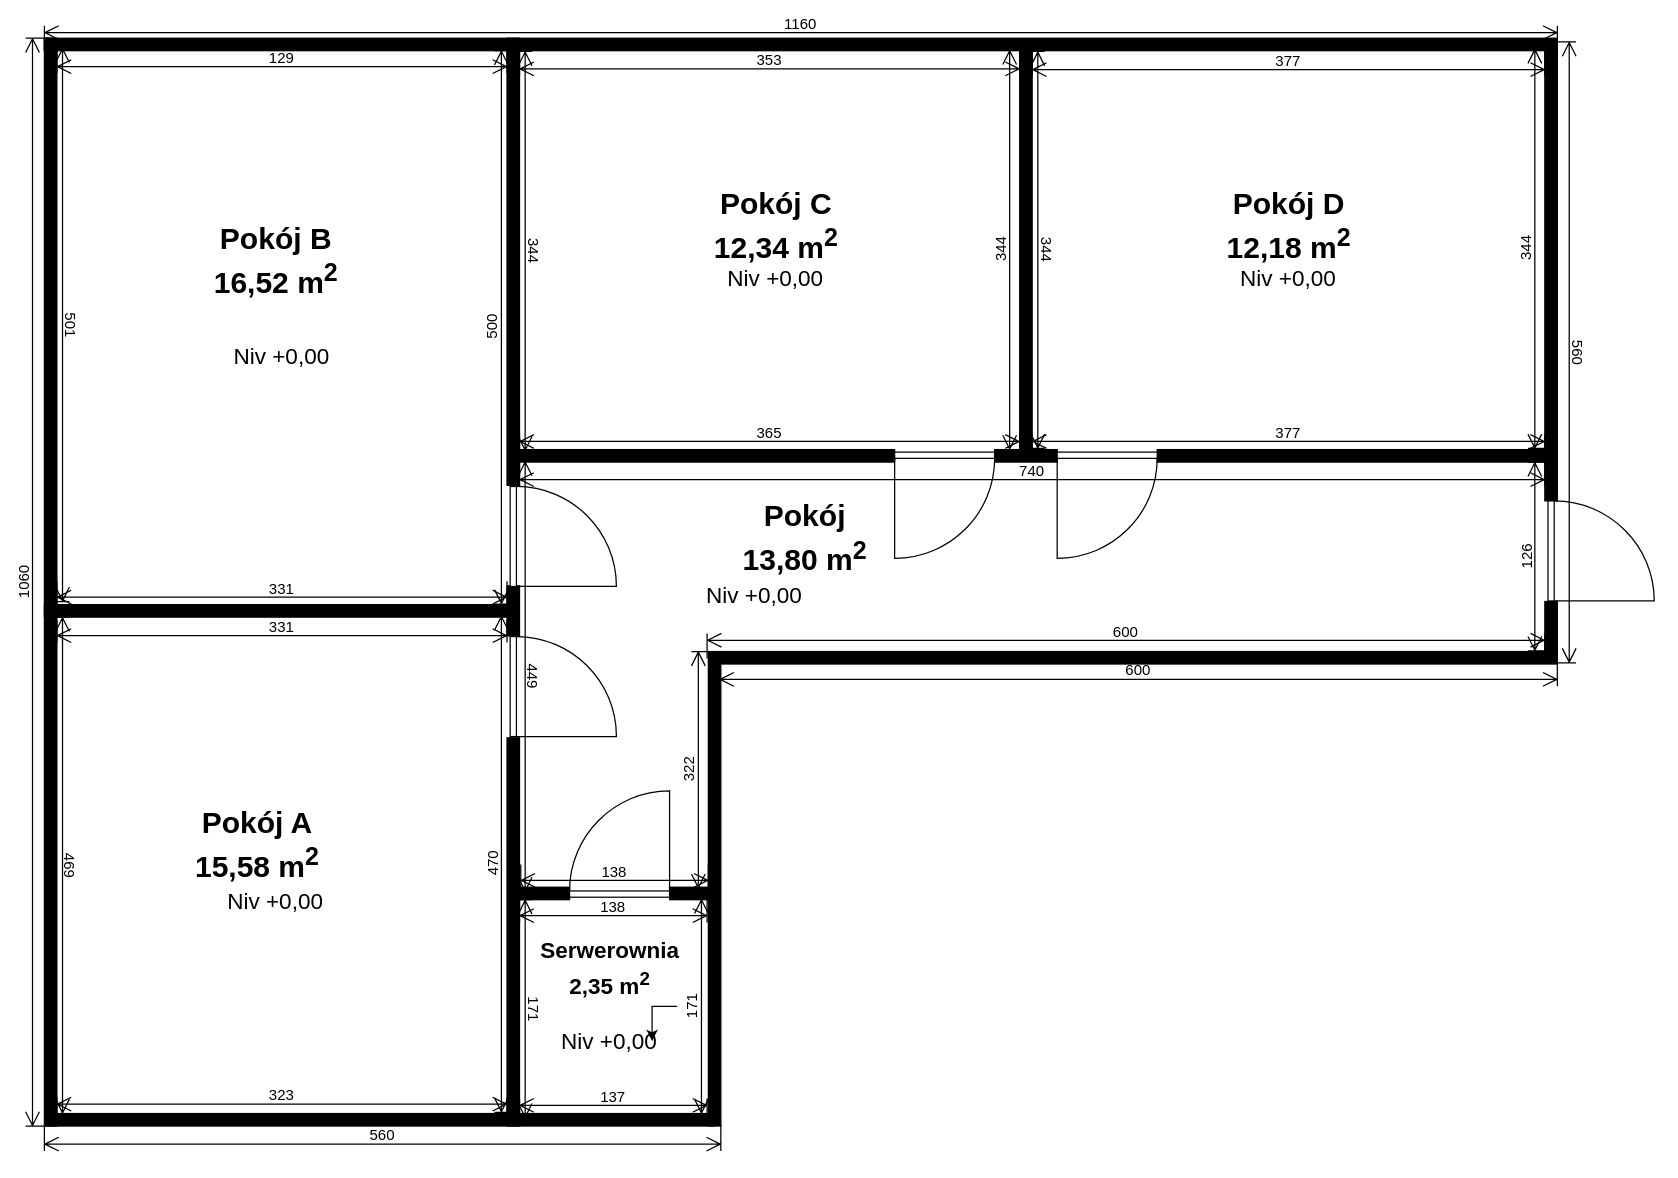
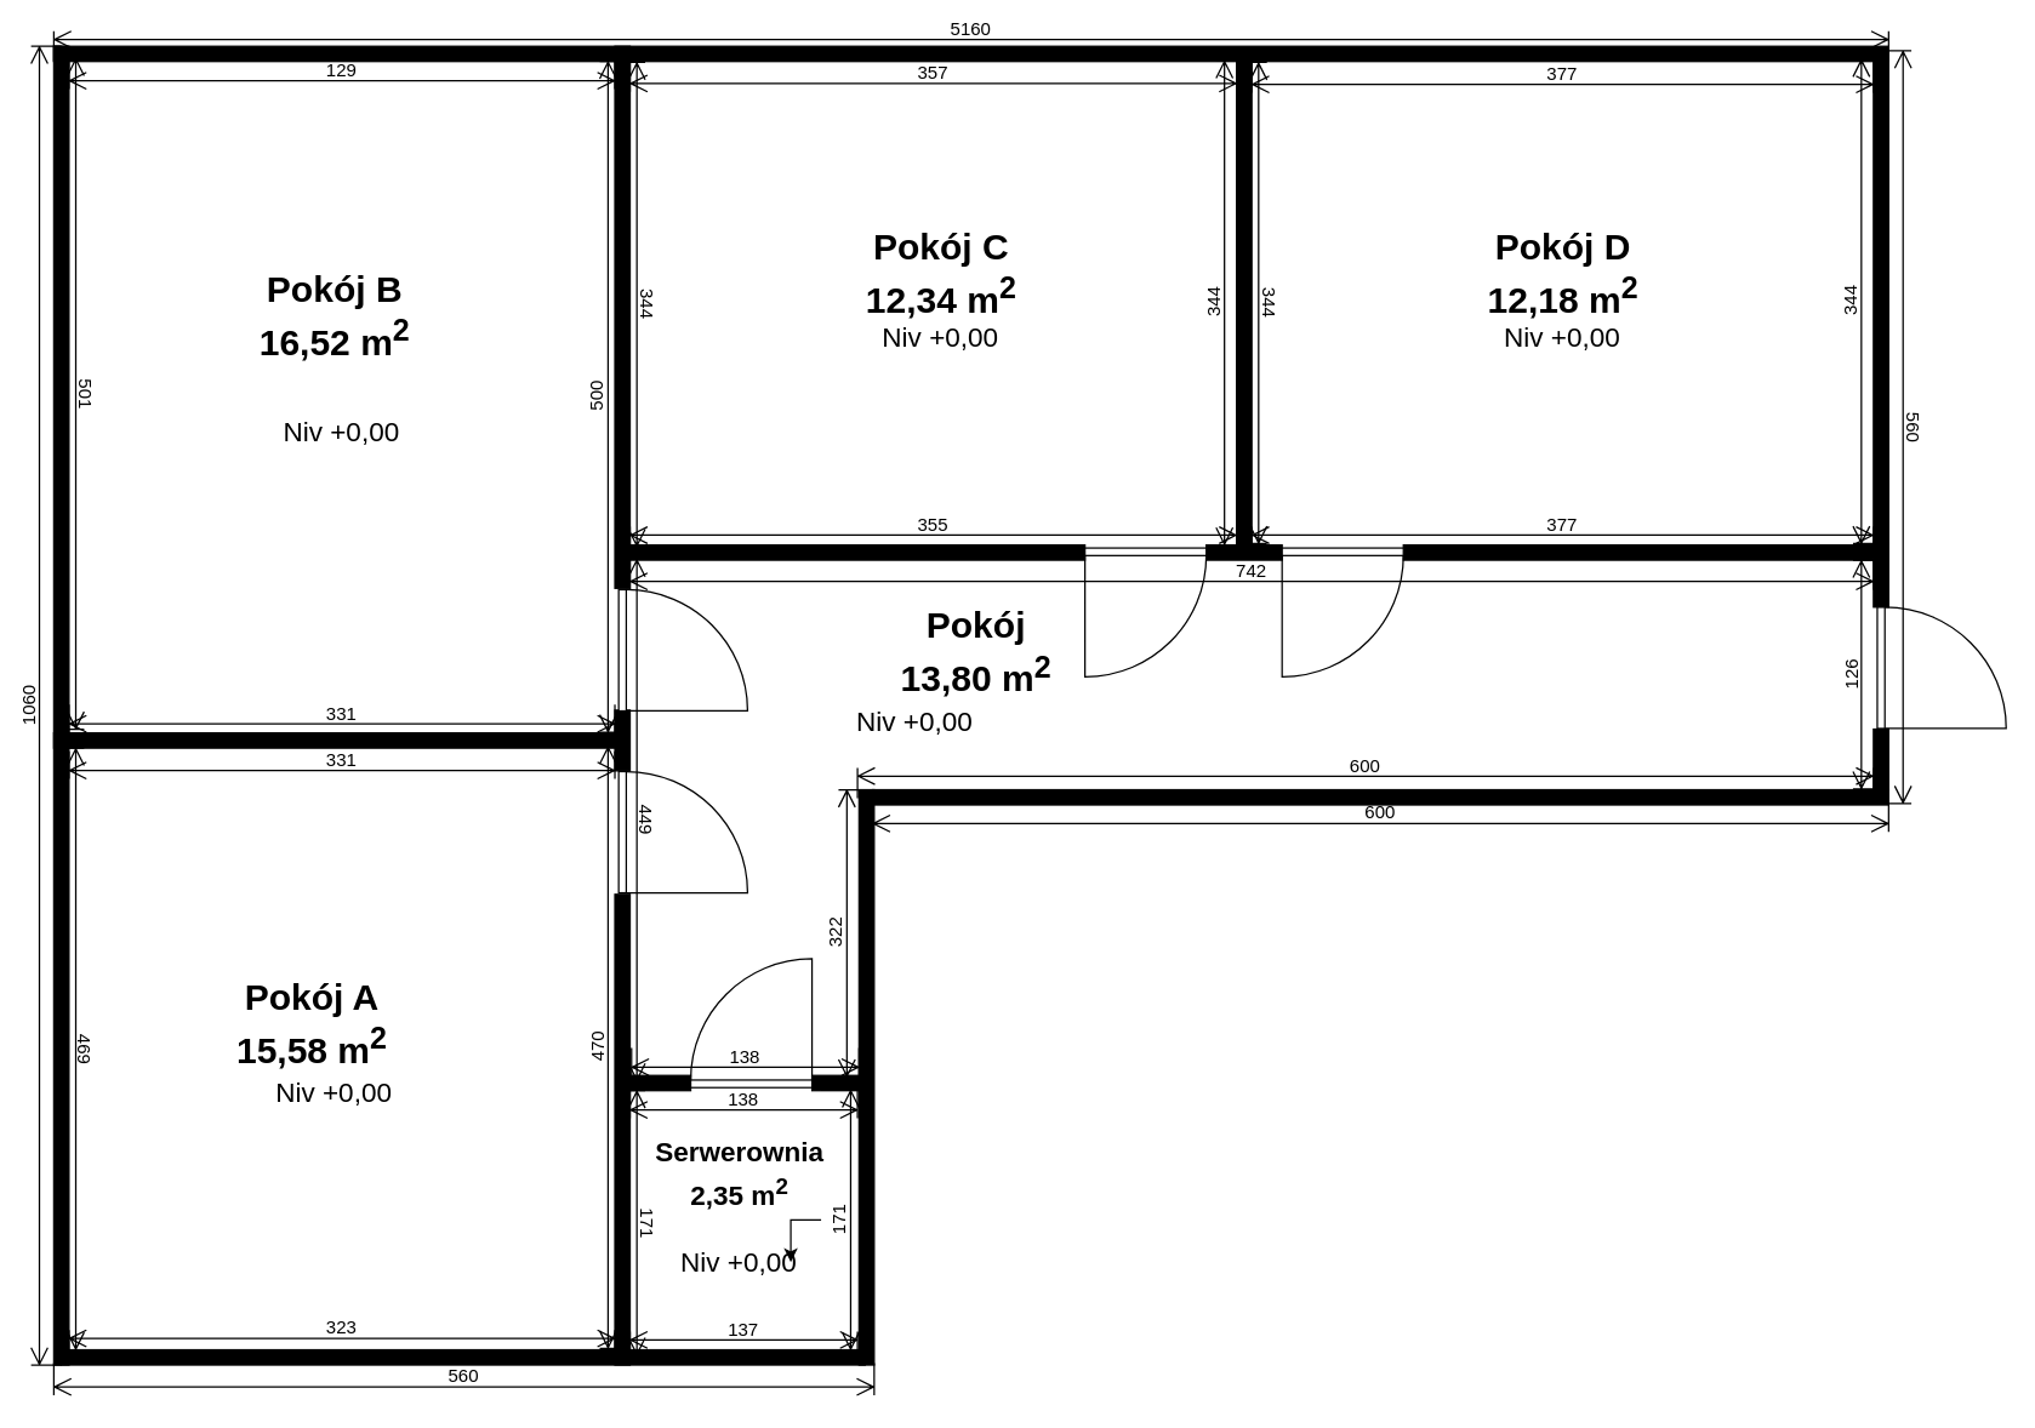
- <mxCell id="46" value="1160" style="shape=dimension;direction=west;whiteSpace=wrap;html=1;align=center;points=[];verticalAlign=top;spacingTop=-15;labelBackgroundColor=none;" vertex="1" parent="1"><mxGeometry x="35" y="20" width="1210" height="20" as="geometry" /></mxCell>
+ <mxCell id="46" value="5160" style="shape=dimension;direction=west;whiteSpace=wrap;html=1;align=center;points=[];verticalAlign=top;spacingTop=-15;labelBackgroundColor=none;" vertex="1" parent="1"><mxGeometry x="35" y="20" width="1210" height="20" as="geometry" /></mxCell>
- <mxCell id="49" value="353" style="shape=dimension;whiteSpace=wrap;html=1;align=center;points=[];verticalAlign=bottom;spacingBottom=3;labelBackgroundColor=none;" vertex="1" parent="1"><mxGeometry x="415" y="40" width="400" height="20" as="geometry" /></mxCell>
+ <mxCell id="49" value="357" style="shape=dimension;whiteSpace=wrap;html=1;align=center;points=[];verticalAlign=bottom;spacingBottom=3;labelBackgroundColor=none;" vertex="1" parent="1"><mxGeometry x="415" y="40" width="400" height="20" as="geometry" /></mxCell>
- <mxCell id="47" value="365" style="shape=dimension;direction=west;whiteSpace=wrap;html=1;align=center;points=[];verticalAlign=top;spacingTop=-15;labelBackgroundColor=none;" vertex="1" parent="1"><mxGeometry x="415" y="347" width="400" height="20" as="geometry" /></mxCell>
+ <mxCell id="47" value="355" style="shape=dimension;direction=west;whiteSpace=wrap;html=1;align=center;points=[];verticalAlign=top;spacingTop=-15;labelBackgroundColor=none;" vertex="1" parent="1"><mxGeometry x="415" y="347" width="400" height="20" as="geometry" /></mxCell>
- <mxCell id="51" value="740" style="shape=dimension;whiteSpace=wrap;html=1;align=center;points=[];verticalAlign=bottom;spacingBottom=3;labelBackgroundColor=none;" vertex="1" parent="1"><mxGeometry x="415" y="368.5" width="820" height="20" as="geometry" /></mxCell>
+ <mxCell id="51" value="742" style="shape=dimension;whiteSpace=wrap;html=1;align=center;points=[];verticalAlign=bottom;spacingBottom=3;labelBackgroundColor=none;" vertex="1" parent="1"><mxGeometry x="415" y="368.5" width="820" height="20" as="geometry" /></mxCell>
